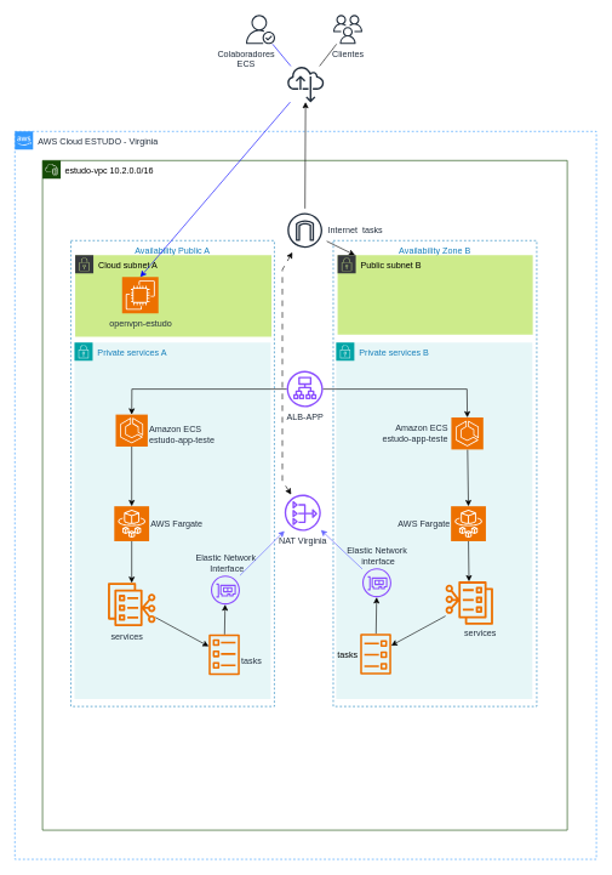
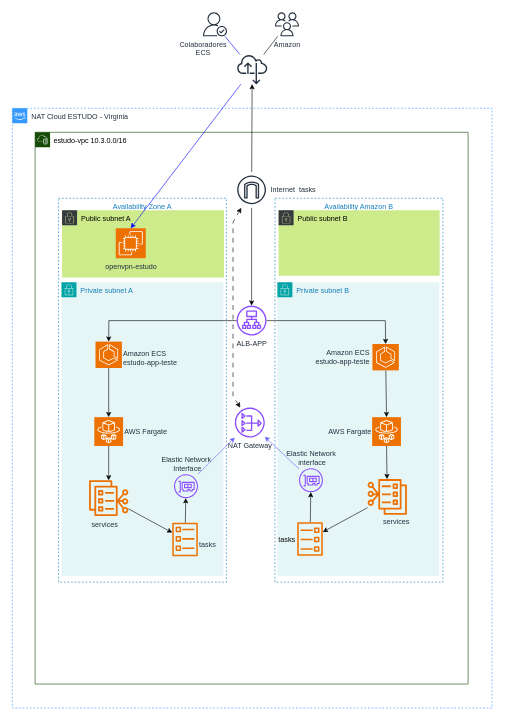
- <mxCell id="2" value="Clientes" style="sketch=0;outlineConnect=0;fontColor=#232F3E;gradientColor=none;fillColor=#232F3D;strokeColor=none;dashed=0;verticalLabelPosition=bottom;verticalAlign=top;align=center;html=1;fontSize=12;fontStyle=0;aspect=fixed;pointerEvents=1;shape=mxgraph.aws4.users;" parent="1" vertex="1"><mxGeometry x="458" width="40" height="40" as="geometry" y="20" /></mxCell>
+ <mxCell id="2" value="Amazon" style="sketch=0;outlineConnect=0;fontColor=#232F3E;gradientColor=none;fillColor=#232F3D;strokeColor=none;dashed=0;verticalLabelPosition=bottom;verticalAlign=top;align=center;html=1;fontSize=12;fontStyle=0;aspect=fixed;pointerEvents=1;shape=mxgraph.aws4.users;" parent="1" vertex="1"><mxGeometry x="458" width="40" height="40" as="geometry" y="20" /></mxCell>
- <mxCell id="6" value="AWS Cloud ESTUDO - Virginia" style="points=[[0,0],[0.25,0],[0.5,0],[0.75,0],[1,0],[1,0.25],[1,0.5],[1,0.75],[1,1],[0.75,1],[0.5,1],[0.25,1],[0,1],[0,0.75],[0,0.5],[0,0.25]];outlineConnect=0;gradientColor=none;html=1;whiteSpace=wrap;fontSize=12;fontStyle=0;container=1;pointerEvents=0;collapsible=0;recursiveResize=0;shape=mxgraph.aws4.group;grIcon=mxgraph.aws4.group_aws_cloud_alt;strokeColor=#3399FF;fillColor=none;verticalAlign=top;align=left;spacingLeft=30;fontColor=#232F3E;dashed=1;" parent="1" vertex="1"><mxGeometry x="20" y="180" width="800" height="1000" as="geometry" /></mxCell>
+ <mxCell id="6" value="NAT Cloud ESTUDO - Virginia" style="points=[[0,0],[0.25,0],[0.5,0],[0.75,0],[1,0],[1,0.25],[1,0.5],[1,0.75],[1,1],[0.75,1],[0.5,1],[0.25,1],[0,1],[0,0.75],[0,0.5],[0,0.25]];outlineConnect=0;gradientColor=none;html=1;whiteSpace=wrap;fontSize=12;fontStyle=0;container=1;pointerEvents=0;collapsible=0;recursiveResize=0;shape=mxgraph.aws4.group;grIcon=mxgraph.aws4.group_aws_cloud_alt;strokeColor=#3399FF;fillColor=none;verticalAlign=top;align=left;spacingLeft=30;fontColor=#232F3E;dashed=1;" parent="1" vertex="1"><mxGeometry x="20" y="180" width="800" height="1000" as="geometry" /></mxCell>
- <mxCell id="8" value="&lt;font color=&quot;#000000&quot;&gt;estudo-vpc 10.2.0.0/16&lt;/font&gt;" style="points=[[0,0],[0.25,0],[0.5,0],[0.75,0],[1,0],[1,0.25],[1,0.5],[1,0.75],[1,1],[0.75,1],[0.5,1],[0.25,1],[0,1],[0,0.75],[0,0.5],[0,0.25]];outlineConnect=0;gradientColor=none;html=1;whiteSpace=wrap;fontSize=12;fontStyle=0;container=1;pointerEvents=0;collapsible=0;recursiveResize=0;shape=mxgraph.aws4.group;grIcon=mxgraph.aws4.group_vpc2;strokeColor=#154b06;fillColor=none;verticalAlign=top;align=left;spacingLeft=28;fontColor=#AAB7B8;dashed=0;spacingBottom=0;spacing=3;spacingRight=0;" parent="6" vertex="1"><mxGeometry x="38" y="40" width="722" height="920" as="geometry" /></mxCell>
+ <mxCell id="8" value="&lt;font color=&quot;#000000&quot;&gt;estudo-vpc 10.3.0.0/16&lt;/font&gt;" style="points=[[0,0],[0.25,0],[0.5,0],[0.75,0],[1,0],[1,0.25],[1,0.5],[1,0.75],[1,1],[0.75,1],[0.5,1],[0.25,1],[0,1],[0,0.75],[0,0.5],[0,0.25]];outlineConnect=0;gradientColor=none;html=1;whiteSpace=wrap;fontSize=12;fontStyle=0;container=1;pointerEvents=0;collapsible=0;recursiveResize=0;shape=mxgraph.aws4.group;grIcon=mxgraph.aws4.group_vpc2;strokeColor=#154b06;fillColor=none;verticalAlign=top;align=left;spacingLeft=28;fontColor=#AAB7B8;dashed=0;spacingBottom=0;spacing=3;spacingRight=0;" parent="6" vertex="1"><mxGeometry x="38" y="40" width="722" height="920" as="geometry" /></mxCell>
- <mxCell id="14" value="" style="endArrow=classic;html=1;rounded=0;" parent="8" source="13" target="18" edge="1"><mxGeometry width="50" height="50" relative="1" as="geometry"><mxPoint x="330" y="160" as="sourcePoint" /><mxPoint x="361" y="210" as="targetPoint" /></mxGeometry></mxCell>
+ <mxCell id="14" value="" style="endArrow=classic;html=1;rounded=0;" parent="8" source="13" target="12" edge="1"><mxGeometry width="50" height="50" relative="1" as="geometry"><mxPoint x="330" y="160" as="sourcePoint" /><mxPoint x="361" y="210" as="targetPoint" /></mxGeometry></mxCell>
- <mxCell id="10" value="Availability Public A" style="fillColor=none;strokeColor=#147EBA;verticalAlign=top;fontStyle=0;fontColor=#147EBA;whiteSpace=wrap;html=1;dashed=1;" parent="8" vertex="1"><mxGeometry x="39" y="110" width="280" height="640" as="geometry" /></mxCell>
+ <mxCell id="10" value="Availability Zone A" style="fillColor=none;strokeColor=#147EBA;verticalAlign=top;fontStyle=0;fontColor=#147EBA;whiteSpace=wrap;html=1;dashed=1;" parent="8" vertex="1"><mxGeometry x="39" y="110" width="280" height="640" as="geometry" /></mxCell>
- <mxCell id="9" value="Availability Zone B" style="fillColor=none;strokeColor=#147EBA;verticalAlign=top;fontStyle=0;fontColor=#147EBA;whiteSpace=wrap;html=1;dashed=1;" parent="8" vertex="1"><mxGeometry x="400" y="110" width="280" height="640" as="geometry" /></mxCell>
+ <mxCell id="9" value="Availability Amazon B" style="fillColor=none;strokeColor=#147EBA;verticalAlign=top;fontStyle=0;fontColor=#147EBA;whiteSpace=wrap;html=1;dashed=1;" parent="8" vertex="1"><mxGeometry x="400" y="110" width="280" height="640" as="geometry" /></mxCell>
- <mxCell id="11" value="Cloud subnet A" style="points=[[0,0],[0.25,0],[0.5,0],[0.75,0],[1,0],[1,0.25],[1,0.5],[1,0.75],[1,1],[0.75,1],[0.5,1],[0.25,1],[0,1],[0,0.75],[0,0.5],[0,0.25]];outlineConnect=0;html=1;whiteSpace=wrap;fontSize=12;fontStyle=0;container=1;pointerEvents=0;collapsible=0;recursiveResize=0;shape=mxgraph.aws4.group;grIcon=mxgraph.aws4.group_security_group;grStroke=0;strokeColor=#36393d;fillColor=#cdeb8b;verticalAlign=top;align=left;spacingLeft=30;dashed=0;" parent="8" vertex="1"><mxGeometry x="45" y="130" width="270" height="112" as="geometry" /></mxCell>
+ <mxCell id="11" value="Public subnet A" style="points=[[0,0],[0.25,0],[0.5,0],[0.75,0],[1,0],[1,0.25],[1,0.5],[1,0.75],[1,1],[0.75,1],[0.5,1],[0.25,1],[0,1],[0,0.75],[0,0.5],[0,0.25]];outlineConnect=0;html=1;whiteSpace=wrap;fontSize=12;fontStyle=0;container=1;pointerEvents=0;collapsible=0;recursiveResize=0;shape=mxgraph.aws4.group;grIcon=mxgraph.aws4.group_security_group;grStroke=0;strokeColor=#36393d;fillColor=#cdeb8b;verticalAlign=top;align=left;spacingLeft=30;dashed=0;" parent="8" vertex="1"><mxGeometry x="45" y="130" width="270" height="112" as="geometry" /></mxCell>
- <mxCell id="35" value="openvpn-estudo" style="sketch=0;points=[[0,0,0],[0.25,0,0],[0.5,0,0],[0.75,0,0],[1,0,0],[0,1,0],[0.25,1,0],[0.5,1,0],[0.75,1,0],[1,1,0],[0,0.25,0],[0,0.5,0],[0,0.75,0],[1,0.25,0],[1,0.5,0],[1,0.75,0]];outlineConnect=0;fontColor=#232F3E;fillColor=#ED7100;strokeColor=#ffffff;dashed=0;verticalLabelPosition=bottom;verticalAlign=top;align=center;html=1;fontSize=12;fontStyle=0;aspect=fixed;shape=mxgraph.aws4.resourceIcon;resIcon=mxgraph.aws4.ec2;labelPosition=center;spacing=2;spacingRight=0;" parent="8" vertex="1"><mxGeometry x="109.5" y="160" width="50" height="50" as="geometry" /></mxCell>
+ <mxCell id="35" value="openvpn-estudo" style="sketch=0;points=[[0,0,0],[0.25,0,0],[0.5,0,0],[0.75,0,0],[1,0,0],[0,1,0],[0.25,1,0],[0.5,1,0],[0.75,1,0],[1,1,0],[0,0.25,0],[0,0.5,0],[0,0.75,0],[1,0.25,0],[1,0.5,0],[1,0.75,0]];outlineConnect=0;fontColor=#232F3E;fillColor=#ED7100;strokeColor=#ffffff;dashed=0;verticalLabelPosition=bottom;verticalAlign=top;align=center;html=1;fontSize=12;fontStyle=0;aspect=fixed;shape=mxgraph.aws4.resourceIcon;resIcon=mxgraph.aws4.ec2;labelPosition=center;spacing=2;spacingRight=0;" parent="8" vertex="1"><mxGeometry x="134.5" y="160" width="50" height="50" as="geometry" /></mxCell>
- <mxCell id="7" value="Private services A" style="points=[[0,0],[0.25,0],[0.5,0],[0.75,0],[1,0],[1,0.25],[1,0.5],[1,0.75],[1,1],[0.75,1],[0.5,1],[0.25,1],[0,1],[0,0.75],[0,0.5],[0,0.25]];outlineConnect=0;gradientColor=none;html=1;whiteSpace=wrap;fontSize=12;fontStyle=0;container=1;pointerEvents=0;collapsible=0;recursiveResize=0;shape=mxgraph.aws4.group;grIcon=mxgraph.aws4.group_security_group;grStroke=0;strokeColor=#00A4A6;fillColor=#E6F6F7;verticalAlign=top;align=left;spacingLeft=30;fontColor=#147EBA;dashed=0;" parent="6" vertex="1"><mxGeometry x="82" y="290" width="270" height="490" as="geometry" /></mxCell>
+ <mxCell id="7" value="Private subnet A" style="points=[[0,0],[0.25,0],[0.5,0],[0.75,0],[1,0],[1,0.25],[1,0.5],[1,0.75],[1,1],[0.75,1],[0.5,1],[0.25,1],[0,1],[0,0.75],[0,0.5],[0,0.25]];outlineConnect=0;gradientColor=none;html=1;whiteSpace=wrap;fontSize=12;fontStyle=0;container=1;pointerEvents=0;collapsible=0;recursiveResize=0;shape=mxgraph.aws4.group;grIcon=mxgraph.aws4.group_security_group;grStroke=0;strokeColor=#00A4A6;fillColor=#E6F6F7;verticalAlign=top;align=left;spacingLeft=30;fontColor=#147EBA;dashed=0;" parent="6" vertex="1"><mxGeometry x="82" y="290" width="270" height="490" as="geometry" /></mxCell>
- <mxCell id="15" value="Private services B" style="points=[[0,0],[0.25,0],[0.5,0],[0.75,0],[1,0],[1,0.25],[1,0.5],[1,0.75],[1,1],[0.75,1],[0.5,1],[0.25,1],[0,1],[0,0.75],[0,0.5],[0,0.25]];outlineConnect=0;gradientColor=none;html=1;whiteSpace=wrap;fontSize=12;fontStyle=0;container=1;pointerEvents=0;collapsible=0;recursiveResize=0;shape=mxgraph.aws4.group;grIcon=mxgraph.aws4.group_security_group;grStroke=0;strokeColor=#00A4A6;fillColor=#E6F6F7;verticalAlign=top;align=left;spacingLeft=30;fontColor=#147EBA;dashed=0;" parent="8" vertex="1"><mxGeometry x="404" y="250" width="270" height="490" as="geometry" /></mxCell>
+ <mxCell id="15" value="Private subnet B" style="points=[[0,0],[0.25,0],[0.5,0],[0.75,0],[1,0],[1,0.25],[1,0.5],[1,0.75],[1,1],[0.75,1],[0.5,1],[0.25,1],[0,1],[0,0.75],[0,0.5],[0,0.25]];outlineConnect=0;gradientColor=none;html=1;whiteSpace=wrap;fontSize=12;fontStyle=0;container=1;pointerEvents=0;collapsible=0;recursiveResize=0;shape=mxgraph.aws4.group;grIcon=mxgraph.aws4.group_security_group;grStroke=0;strokeColor=#00A4A6;fillColor=#E6F6F7;verticalAlign=top;align=left;spacingLeft=30;fontColor=#147EBA;dashed=0;" parent="8" vertex="1"><mxGeometry x="404" y="250" width="270" height="490" as="geometry" /></mxCell>
- <mxCell id="21" value="NAT Virginia" style="sketch=0;outlineConnect=0;fontColor=#232F3E;gradientColor=none;fillColor=#8C4FFF;strokeColor=none;dashed=0;verticalLabelPosition=bottom;verticalAlign=top;align=center;html=1;fontSize=12;fontStyle=0;aspect=fixed;pointerEvents=1;shape=mxgraph.aws4.nat_gateway;" parent="8" vertex="1"><mxGeometry x="333" y="459" width="50" height="50" as="geometry" /></mxCell>
+ <mxCell id="21" value="NAT Gateway" style="sketch=0;outlineConnect=0;fontColor=#232F3E;gradientColor=none;fillColor=#8C4FFF;strokeColor=none;dashed=0;verticalLabelPosition=bottom;verticalAlign=top;align=center;html=1;fontSize=12;fontStyle=0;aspect=fixed;pointerEvents=1;shape=mxgraph.aws4.nat_gateway;" parent="8" vertex="1"><mxGeometry x="333" y="459" width="50" height="50" as="geometry" /></mxCell>
